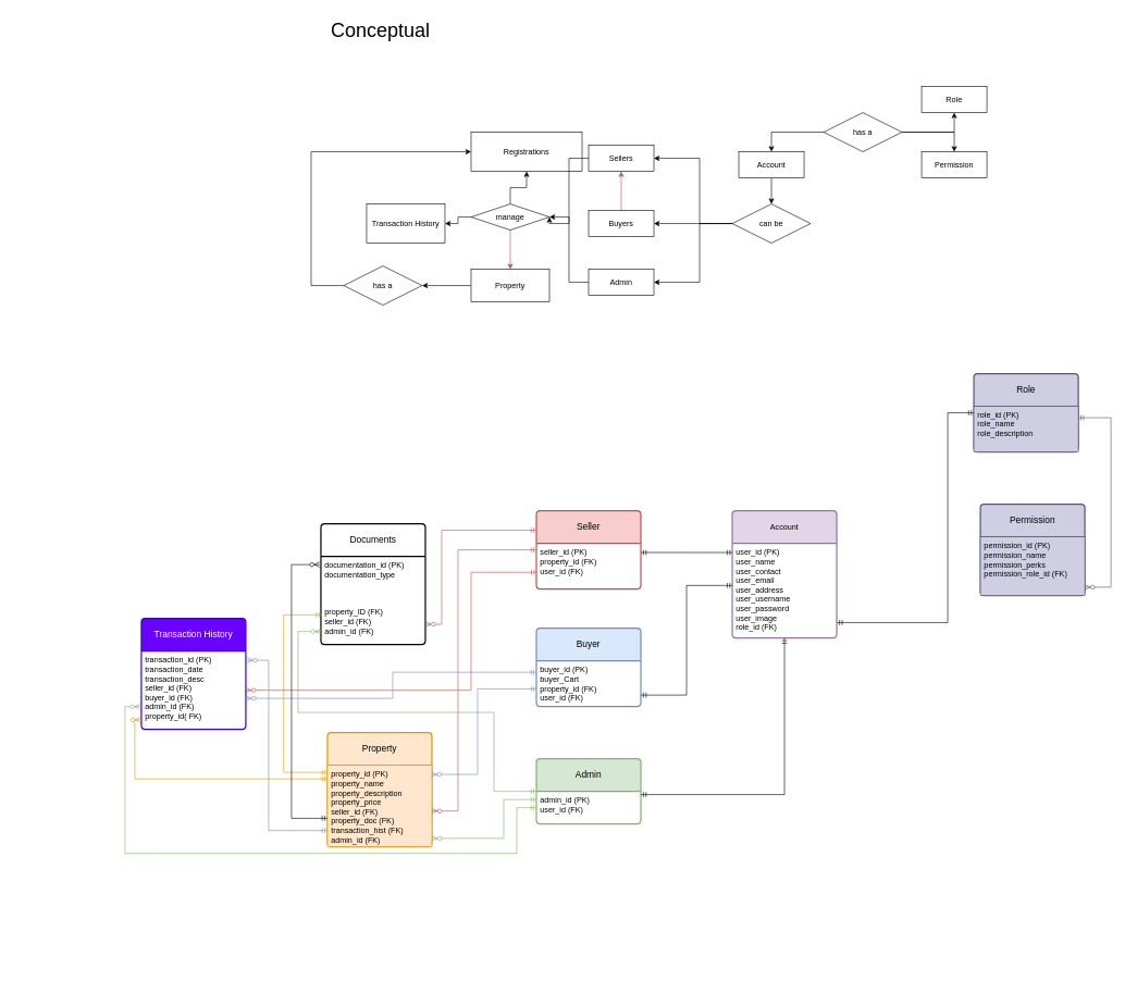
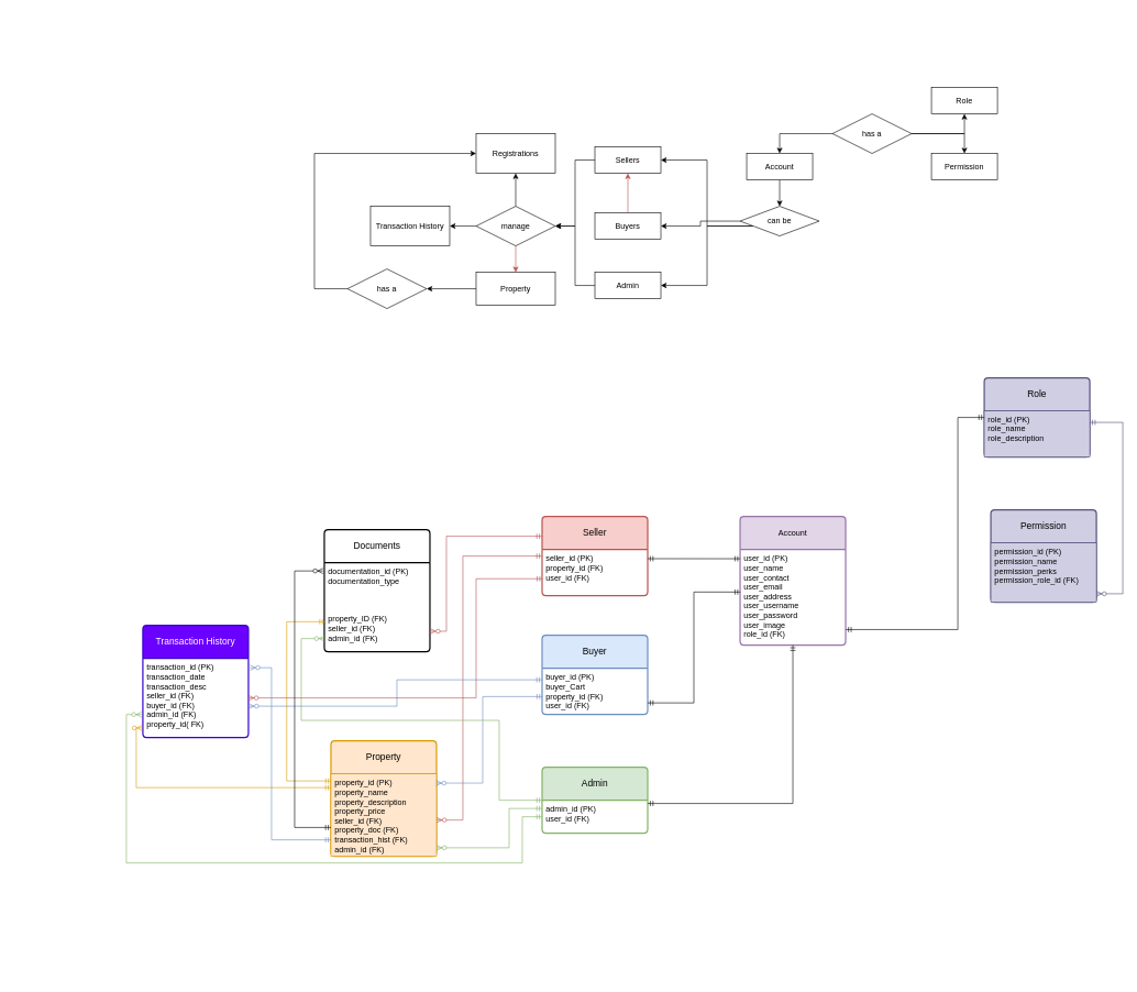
- <mxCell id="60" value="&lt;font style=&quot;font-size: 30px;&quot;&gt;Conceptual&lt;/font&gt;" style="text;html=1;align=center;verticalAlign=middle;resizable=0;points=[];autosize=1;strokeColor=none;fillColor=none;" vertex="1" parent="1"><mxGeometry x="494" y="20" width="175" height="50" as="geometry" /></mxCell>
- <mxCell id="9" value="Registrations" style="whiteSpace=wrap;html=1;align=center;" vertex="1" parent="1"><mxGeometry x="721" y="202" width="170" height="60" as="geometry" /></mxCell>
+ <mxCell id="9" value="Registrations" style="whiteSpace=wrap;html=1;align=center;" vertex="1" parent="1"><mxGeometry x="721" y="202" width="120" height="60" as="geometry" /></mxCell>
- <mxCell id="25" value="manage" style="shape=rhombus;perimeter=rhombusPerimeter;whiteSpace=wrap;html=1;align=center;" vertex="1" parent="1"><mxGeometry x="721" y="312" width="120" height="40" as="geometry" /></mxCell>
+ <mxCell id="25" value="manage" style="shape=rhombus;perimeter=rhombusPerimeter;whiteSpace=wrap;html=1;align=center;" vertex="1" parent="1"><mxGeometry x="721" y="312" width="120" height="60" as="geometry" /></mxCell>
- <mxCell id="21" value="can be" style="shape=rhombus;perimeter=rhombusPerimeter;whiteSpace=wrap;html=1;align=center;" vertex="1" parent="1"><mxGeometry x="1121" y="312" width="120" height="60" as="geometry" /></mxCell>
+ <mxCell id="21" value="can be" style="shape=rhombus;perimeter=rhombusPerimeter;whiteSpace=wrap;html=1;align=center;" vertex="1" parent="1"><mxGeometry x="1121" y="312" width="120" height="45" as="geometry" /></mxCell>
